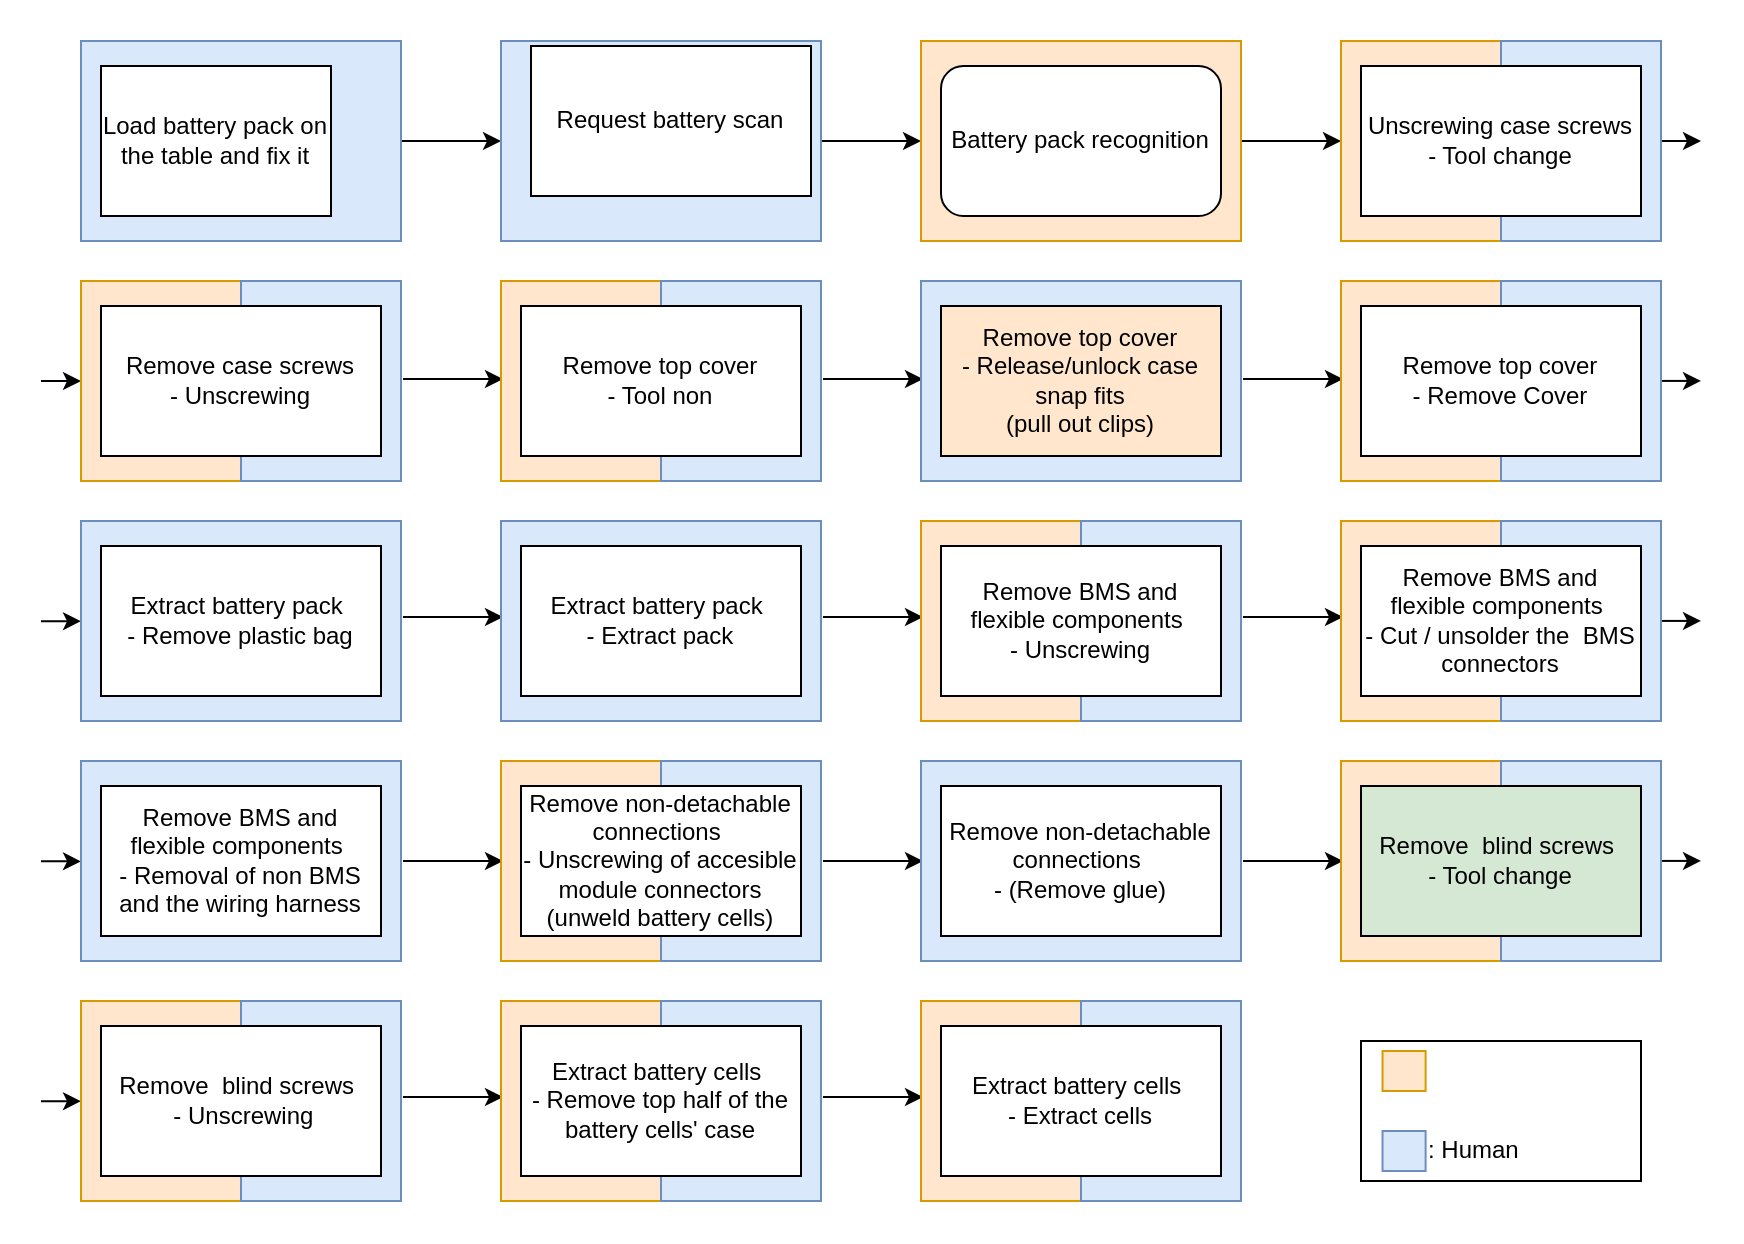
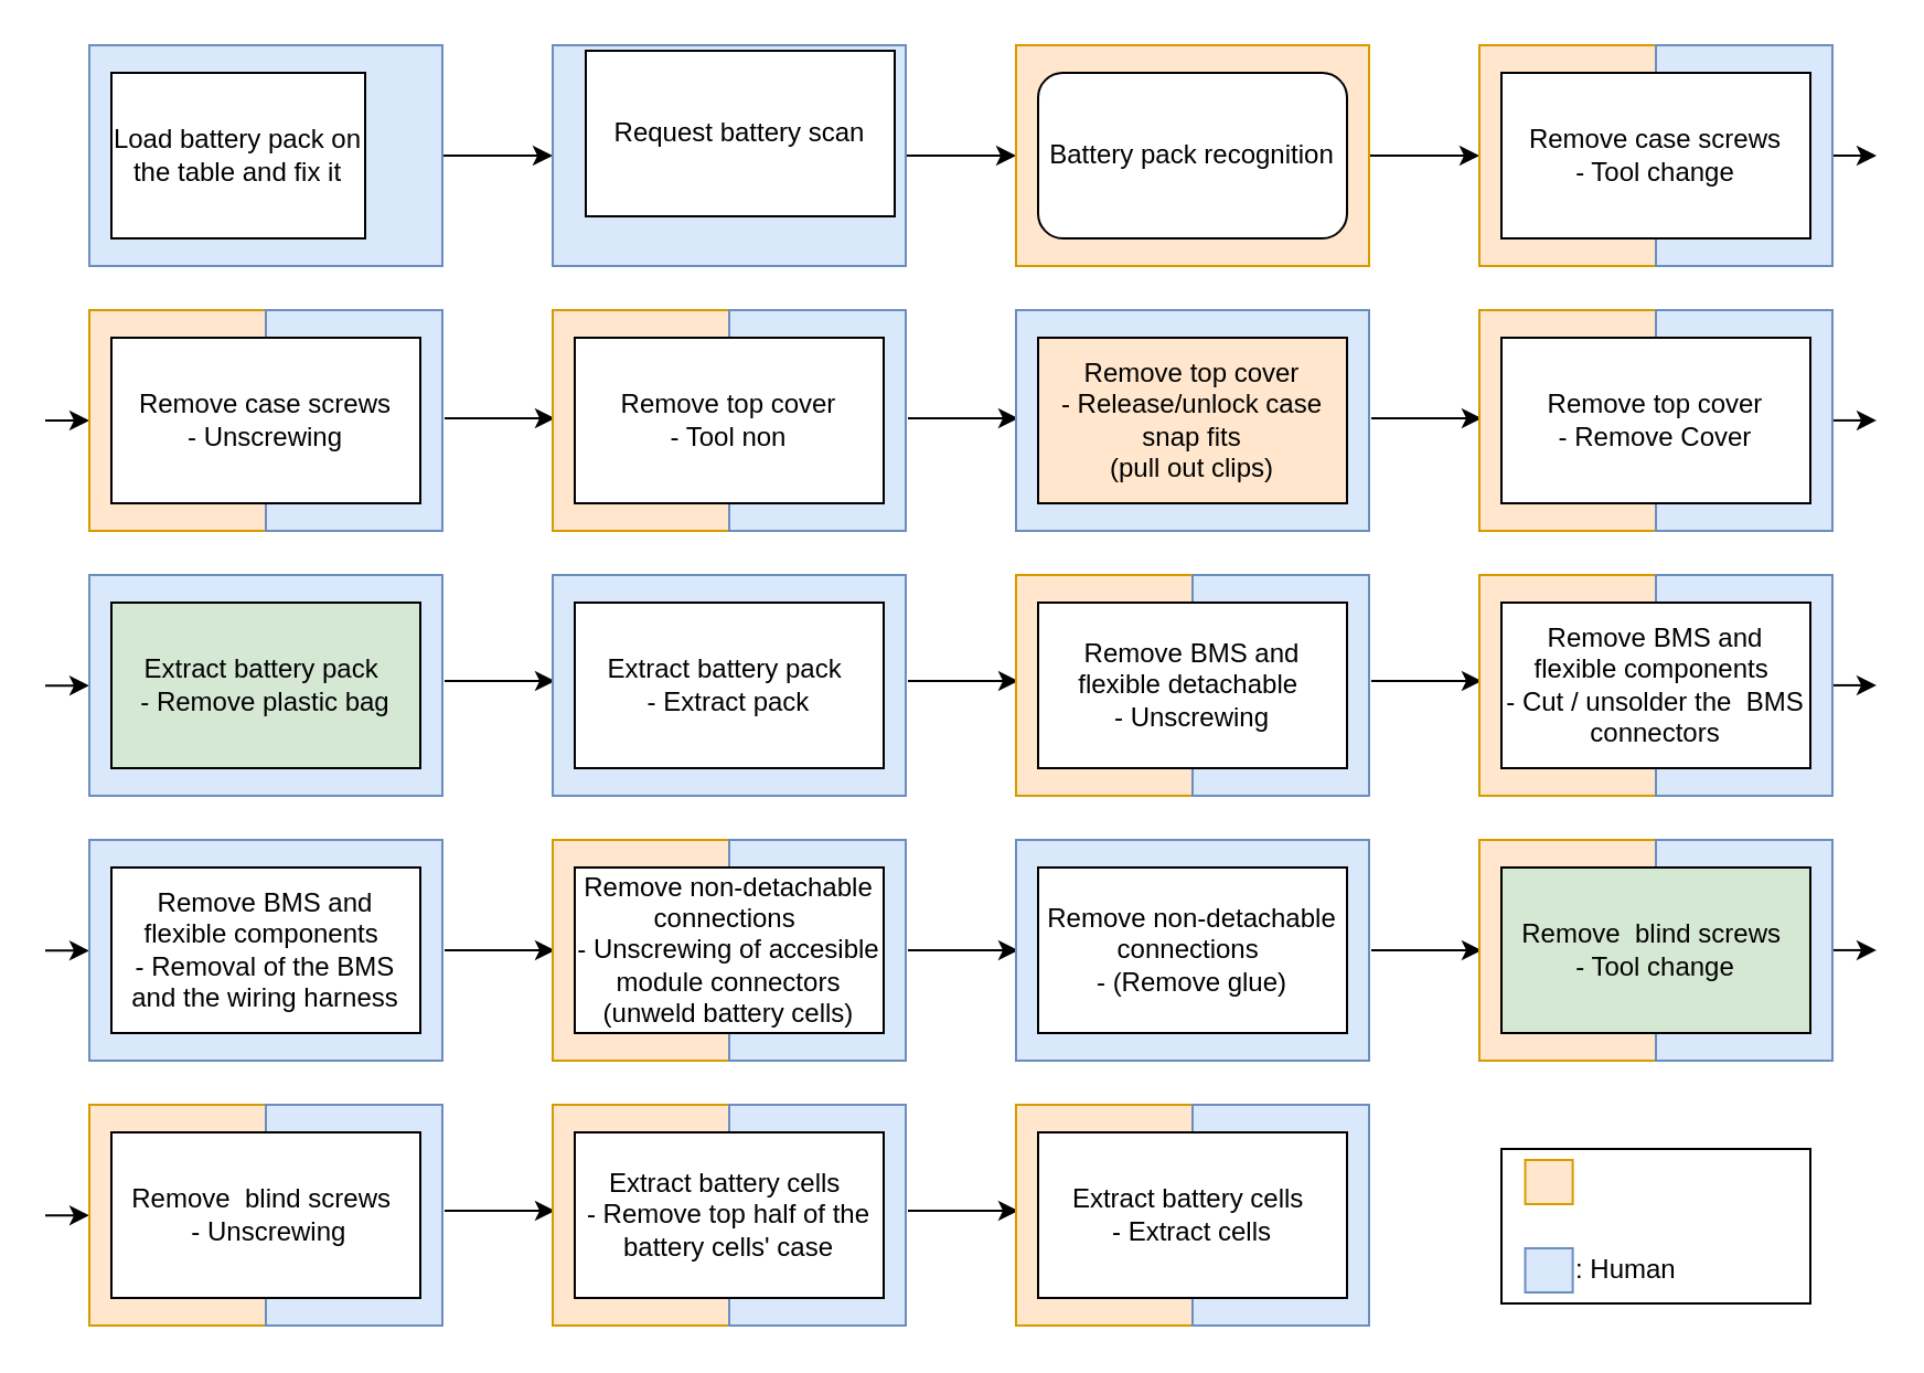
- <mxCell id="102" value="&lt;div&gt;Unscrewing case screws&lt;/div&gt;- Tool change" style="whiteSpace=wrap;html=1;" parent="97" vertex="1"><mxGeometry x="10" y="12.5" width="140" height="75" as="geometry" /></mxCell>
+ <mxCell id="102" value="&lt;div&gt;Remove case screws&lt;/div&gt;- Tool change" style="whiteSpace=wrap;html=1;" parent="97" vertex="1"><mxGeometry x="10" y="12.5" width="140" height="75" as="geometry" /></mxCell>
- <mxCell id="49" value="Extract battery pack&amp;nbsp;&lt;div&gt;- Remove plastic bag&lt;/div&gt;" style="whiteSpace=wrap;html=1;" parent="47" vertex="1"><mxGeometry x="10" y="12.5" width="140" height="75" as="geometry" /></mxCell>
+ <mxCell id="49" value="Extract battery pack&amp;nbsp;&lt;div&gt;- Remove plastic bag&lt;/div&gt;" style="whiteSpace=wrap;html=1;fillColor=#d5e8d4;" parent="47" vertex="1"><mxGeometry x="10" y="12.5" width="140" height="75" as="geometry" /></mxCell>
- <mxCell id="87" value="Remove BMS and flexible components&amp;nbsp;&lt;div&gt;- Unscrewing&lt;/div&gt;" style="whiteSpace=wrap;html=1;" parent="84" vertex="1"><mxGeometry x="10" y="12.5" width="140" height="75" as="geometry" /></mxCell>
+ <mxCell id="87" value="Remove BMS and flexible detachable&amp;nbsp;&lt;div&gt;- Unscrewing&lt;/div&gt;" style="whiteSpace=wrap;html=1;" parent="84" vertex="1"><mxGeometry x="10" y="12.5" width="140" height="75" as="geometry" /></mxCell>
- <mxCell id="72" value="Remove BMS and flexible components&amp;nbsp;&lt;br&gt;&lt;span style=&quot;background-color: transparent; color: light-dark(rgb(0, 0, 0), rgb(255, 255, 255));&quot;&gt;-&lt;/span&gt;&lt;span style=&quot;background-color: transparent; color: light-dark(rgb(0, 0, 0), rgb(255, 255, 255));&quot;&gt;&amp;nbsp;&lt;/span&gt;Removal of non BMS and the wiring harness" style="whiteSpace=wrap;html=1;" parent="70" vertex="1"><mxGeometry x="10" y="12.5" width="140" height="75" as="geometry" /></mxCell>
+ <mxCell id="72" value="Remove BMS and flexible components&amp;nbsp;&lt;br&gt;&lt;span style=&quot;background-color: transparent; color: light-dark(rgb(0, 0, 0), rgb(255, 255, 255));&quot;&gt;-&lt;/span&gt;&lt;span style=&quot;background-color: transparent; color: light-dark(rgb(0, 0, 0), rgb(255, 255, 255));&quot;&gt;&amp;nbsp;&lt;/span&gt;Removal of the BMS and the wiring harness" style="whiteSpace=wrap;html=1;" parent="70" vertex="1"><mxGeometry x="10" y="12.5" width="140" height="75" as="geometry" /></mxCell>
